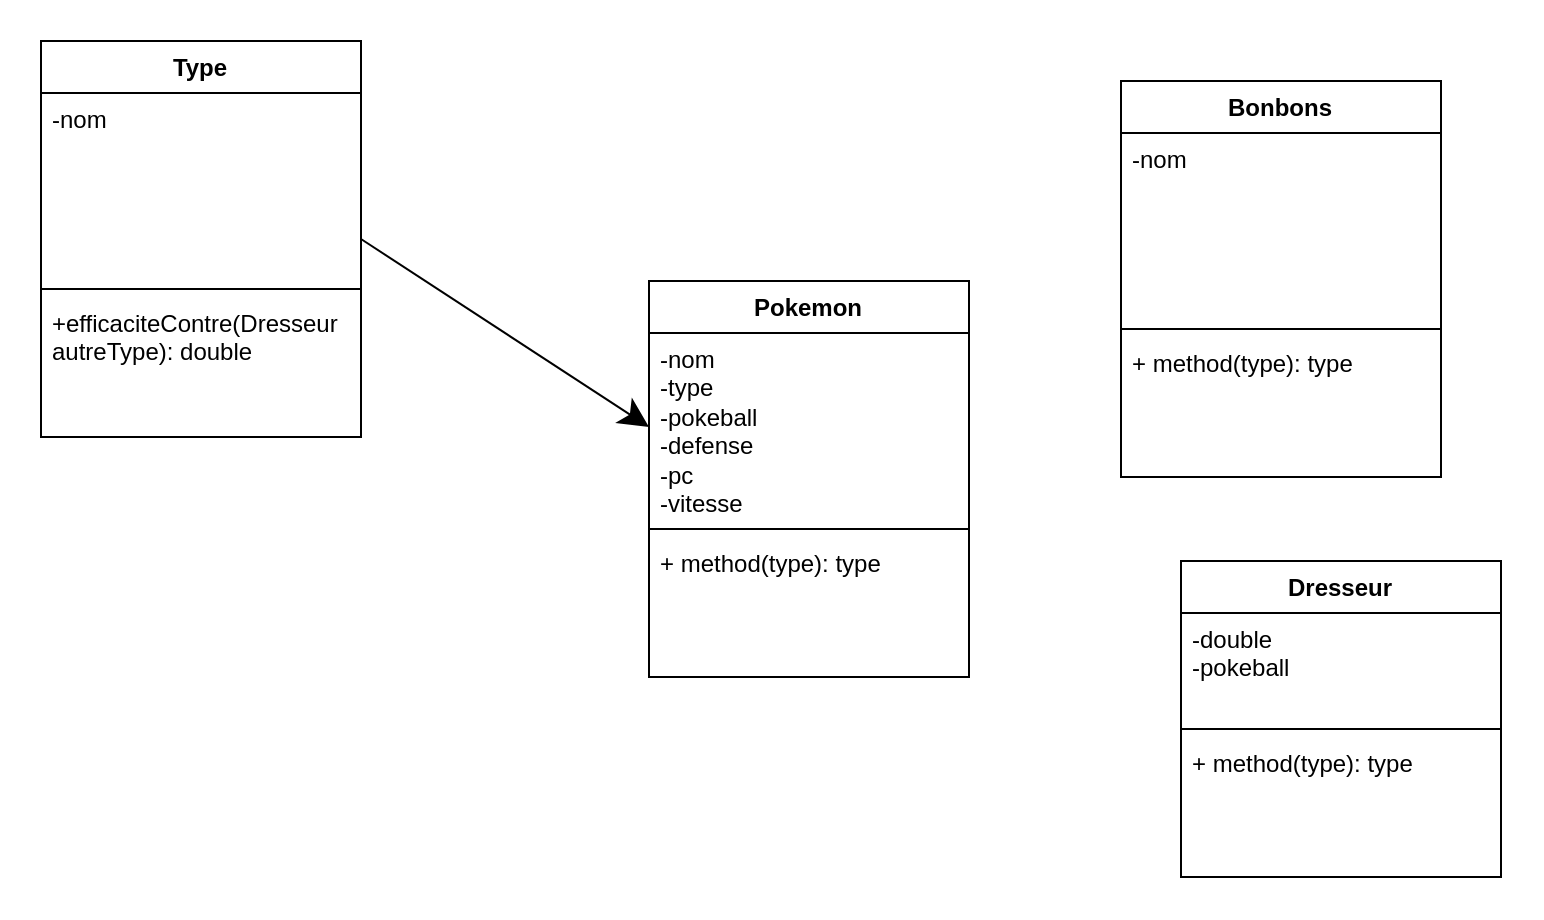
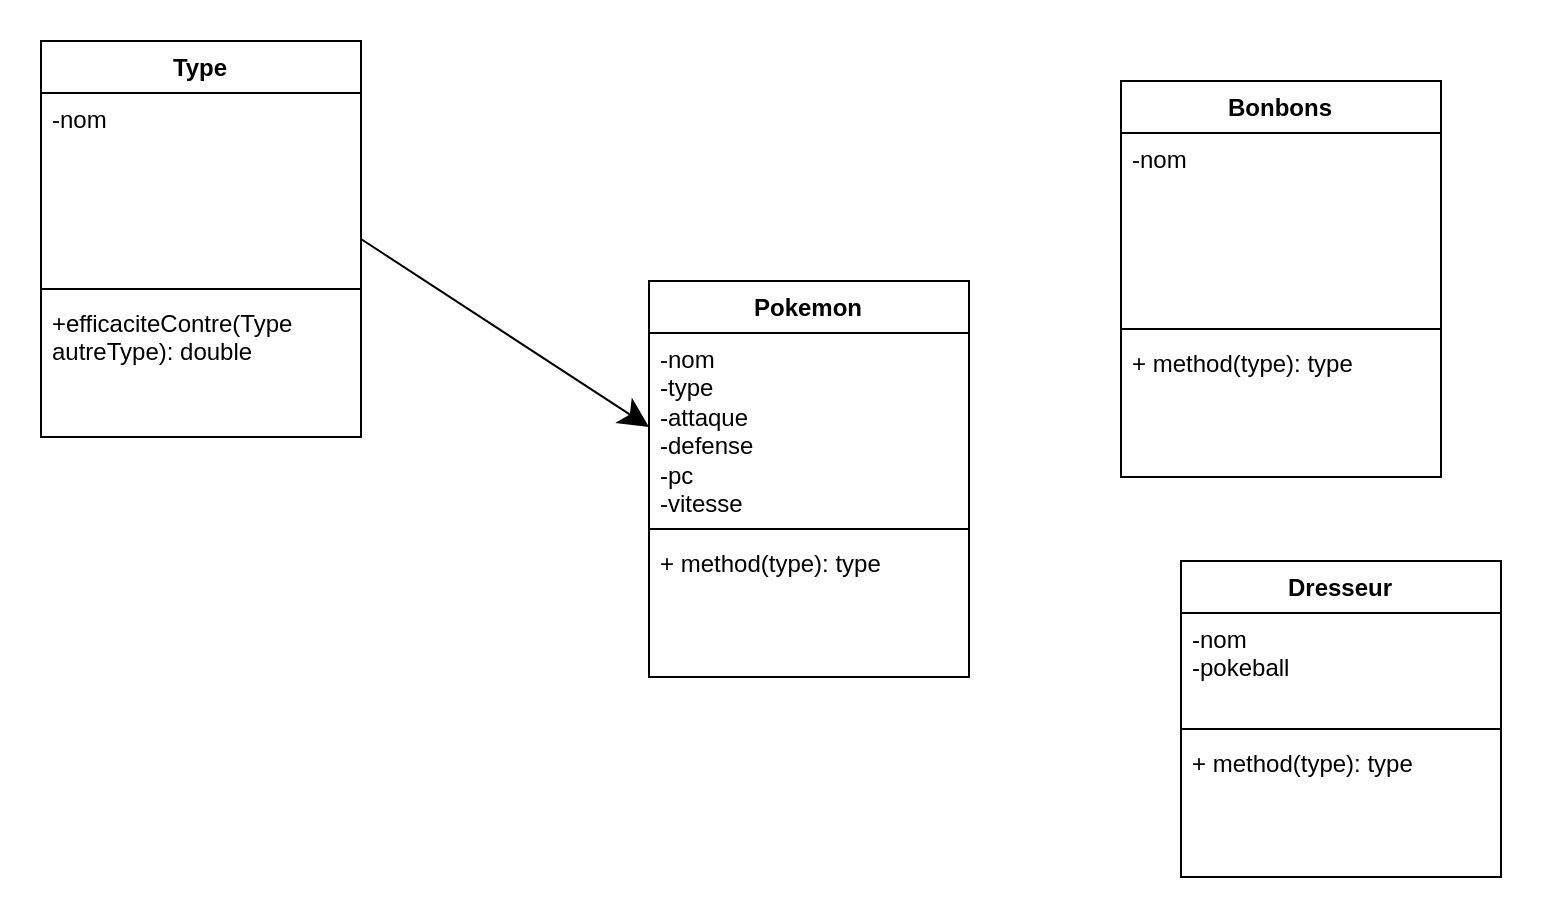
- <mxCell id="17" value="+efficaciteContre(Dresseur autreType): double" style="text;strokeColor=none;fillColor=none;align=left;verticalAlign=top;spacingLeft=4;spacingRight=4;overflow=hidden;rotatable=0;points=[[0,0.5],[1,0.5]];portConstraint=eastwest;whiteSpace=wrap;html=1;" vertex="1" parent="14"><mxGeometry y="128" width="160" height="70" as="geometry" /></mxCell>
+ <mxCell id="17" value="+efficaciteContre(Type autreType): double" style="text;strokeColor=none;fillColor=none;align=left;verticalAlign=top;spacingLeft=4;spacingRight=4;overflow=hidden;rotatable=0;points=[[0,0.5],[1,0.5]];portConstraint=eastwest;whiteSpace=wrap;html=1;" vertex="1" parent="14"><mxGeometry y="128" width="160" height="70" as="geometry" /></mxCell>
- <mxCell id="3" value="-nom&lt;br&gt;-type&lt;br&gt;-pokeball&lt;br&gt;-defense&lt;br&gt;-pc&lt;br&gt;-vitesse" style="text;strokeColor=none;fillColor=none;align=left;verticalAlign=top;spacingLeft=4;spacingRight=4;overflow=hidden;rotatable=0;points=[[0,0.5],[1,0.5]];portConstraint=eastwest;whiteSpace=wrap;html=1;" vertex="1" parent="2"><mxGeometry y="26" width="160" height="94" as="geometry" /></mxCell>
+ <mxCell id="3" value="-nom&lt;br&gt;-type&lt;br&gt;-attaque&lt;br&gt;-defense&lt;br&gt;-pc&lt;br&gt;-vitesse" style="text;strokeColor=none;fillColor=none;align=left;verticalAlign=top;spacingLeft=4;spacingRight=4;overflow=hidden;rotatable=0;points=[[0,0.5],[1,0.5]];portConstraint=eastwest;whiteSpace=wrap;html=1;" vertex="1" parent="2"><mxGeometry y="26" width="160" height="94" as="geometry" /></mxCell>
- <mxCell id="7" value="-double&lt;br&gt;-pokeball" style="text;strokeColor=none;fillColor=none;align=left;verticalAlign=top;spacingLeft=4;spacingRight=4;overflow=hidden;rotatable=0;points=[[0,0.5],[1,0.5]];portConstraint=eastwest;whiteSpace=wrap;html=1;" vertex="1" parent="6"><mxGeometry y="26" width="160" height="54" as="geometry" /></mxCell>
+ <mxCell id="7" value="-nom&lt;br&gt;-pokeball" style="text;strokeColor=none;fillColor=none;align=left;verticalAlign=top;spacingLeft=4;spacingRight=4;overflow=hidden;rotatable=0;points=[[0,0.5],[1,0.5]];portConstraint=eastwest;whiteSpace=wrap;html=1;" vertex="1" parent="6"><mxGeometry y="26" width="160" height="54" as="geometry" /></mxCell>
